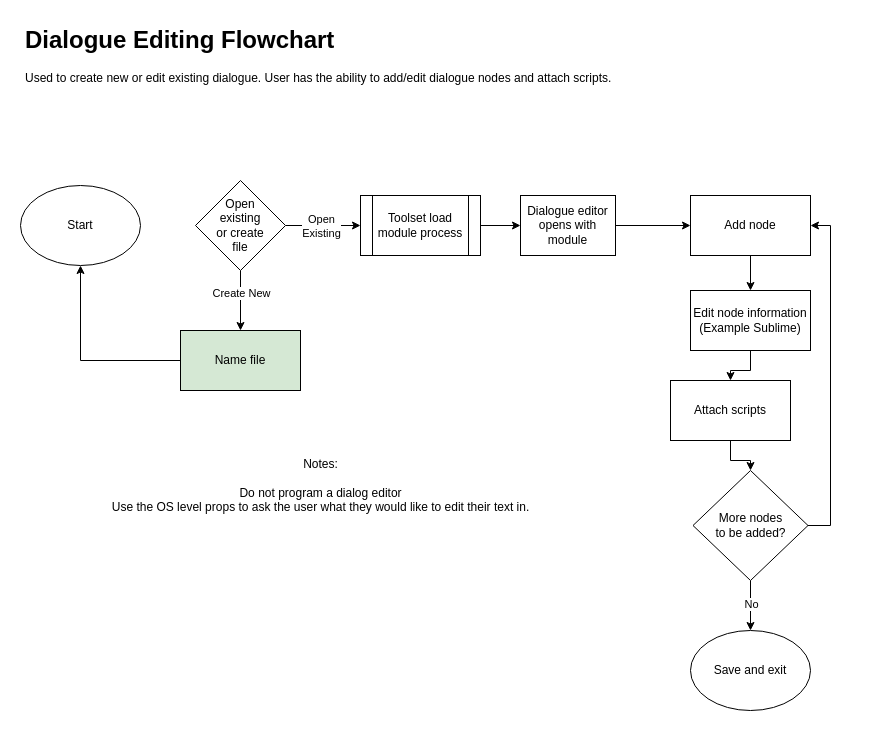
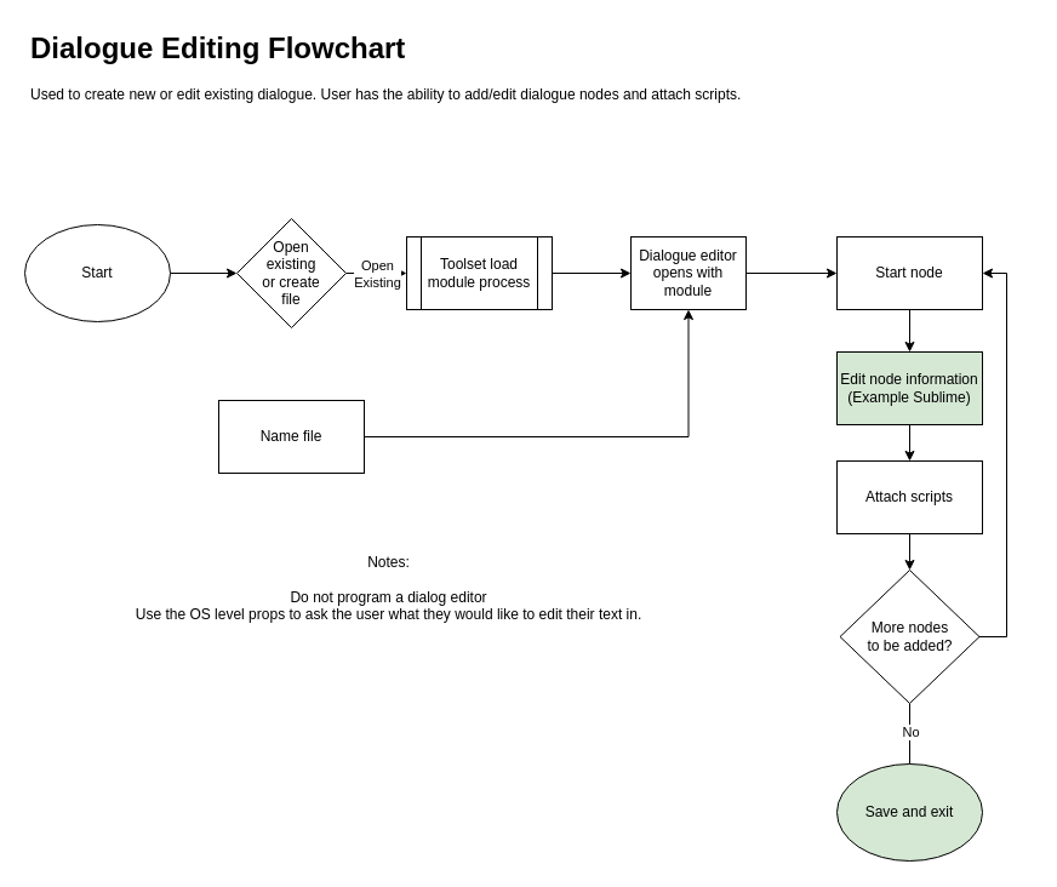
+ <mxCell id="2" style="edgeStyle=orthogonalEdgeStyle;rounded=0;orthogonalLoop=1;jettySize=auto;html=1;" parent="1" source="3" target="8" edge="1"><mxGeometry relative="1" as="geometry" /></mxCell>
- <mxCell id="12" value="Toolset load module process" style="shape=process;whiteSpace=wrap;html=1;backgroundOutline=1;" parent="1" vertex="1"><mxGeometry x="360" y="195" width="120" height="60" as="geometry" /></mxCell>
+ <mxCell id="12" value="Toolset load module process" style="shape=process;whiteSpace=wrap;html=1;backgroundOutline=1;" parent="1" vertex="1"><mxGeometry x="335" y="195" width="120" height="60" as="geometry" /></mxCell>
- <mxCell id="16" value="Add node" style="rounded=0;whiteSpace=wrap;html=1;" parent="1" vertex="1"><mxGeometry x="690" y="195" width="120" height="60" as="geometry" /></mxCell>
+ <mxCell id="16" value="Start node" style="rounded=0;whiteSpace=wrap;html=1;" parent="1" vertex="1"><mxGeometry x="690" y="195" width="120" height="60" as="geometry" /></mxCell>
- <mxCell id="4" style="edgeStyle=orthogonalEdgeStyle;rounded=0;orthogonalLoop=1;jettySize=auto;html=1;" parent="1" source="8" target="10" edge="1"><mxGeometry relative="1" as="geometry" /></mxCell>
- <mxCell id="5" value="Create New" style="edgeLabel;html=1;align=center;verticalAlign=middle;resizable=0;points=[];" parent="4" vertex="1" connectable="0"><mxGeometry x="0.27" relative="1" as="geometry"><mxPoint y="-16" as="offset" /></mxGeometry></mxCell>
- <mxCell id="18" value="&lt;div&gt;Edit node information&lt;/div&gt;&lt;div&gt;(Example Sublime)&lt;/div&gt;" style="rounded=0;whiteSpace=wrap;html=1;" parent="1" vertex="1"><mxGeometry x="690" y="290" width="120" height="60" as="geometry" /></mxCell>
+ <mxCell id="18" value="&lt;div&gt;Edit node information&lt;/div&gt;&lt;div&gt;(Example Sublime)&lt;/div&gt;" style="rounded=0;whiteSpace=wrap;html=1;fillColor=#d5e8d4;" parent="1" vertex="1"><mxGeometry x="690" y="290" width="120" height="60" as="geometry" /></mxCell>
- <mxCell id="9" style="edgeStyle=orthogonalEdgeStyle;rounded=0;orthogonalLoop=1;jettySize=auto;html=1;" parent="1" source="10" target="3" edge="1"><mxGeometry relative="1" as="geometry" /></mxCell>
+ <mxCell id="9" style="edgeStyle=orthogonalEdgeStyle;rounded=0;orthogonalLoop=1;jettySize=auto;html=1;" parent="1" source="10" target="14" edge="1"><mxGeometry relative="1" as="geometry" /></mxCell>
- <mxCell id="10" value="Name file" style="rounded=0;whiteSpace=wrap;html=1;fillColor=#d5e8d4;" parent="1" vertex="1"><mxGeometry x="180" y="330" width="120" height="60" as="geometry" /></mxCell>
+ <mxCell id="10" value="Name file" style="rounded=0;whiteSpace=wrap;html=1;" parent="1" vertex="1"><mxGeometry x="180" y="330" width="120" height="60" as="geometry" /></mxCell>
- <mxCell id="20" value="Attach scripts" style="rounded=0;whiteSpace=wrap;html=1;" parent="1" vertex="1"><mxGeometry x="670" y="380" width="120" height="60" as="geometry" /></mxCell>
+ <mxCell id="20" value="Attach scripts" style="rounded=0;whiteSpace=wrap;html=1;" parent="1" vertex="1"><mxGeometry x="690" y="380" width="120" height="60" as="geometry" /></mxCell>
- <mxCell id="21" style="edgeStyle=orthogonalEdgeStyle;rounded=0;orthogonalLoop=1;jettySize=auto;html=1;" parent="1" source="24" target="25" edge="1"><mxGeometry relative="1" as="geometry" /></mxCell>
+ <mxCell id="21" style="edgeStyle=orthogonalEdgeStyle;rounded=0;orthogonalLoop=1;jettySize=auto;html=1;endArrow=none;" parent="1" source="24" target="25" edge="1"><mxGeometry relative="1" as="geometry" /></mxCell>
- <mxCell id="25" value="Save and exit" style="ellipse;whiteSpace=wrap;html=1;" parent="1" vertex="1"><mxGeometry x="690" y="630" width="120" height="80" as="geometry" /></mxCell>
+ <mxCell id="25" value="Save and exit" style="ellipse;whiteSpace=wrap;html=1;fillColor=#d5e8d4;" parent="1" vertex="1"><mxGeometry x="690" y="630" width="120" height="80" as="geometry" /></mxCell>
